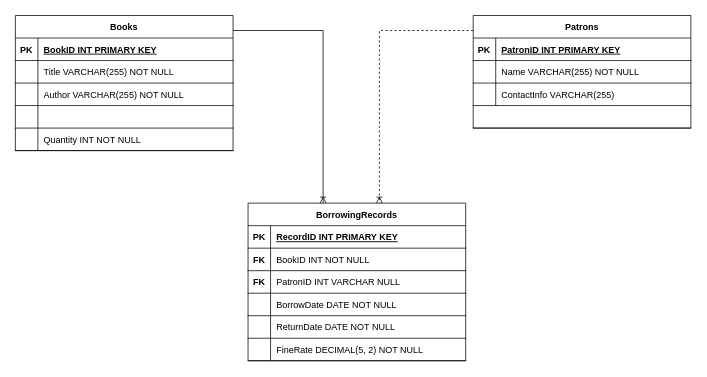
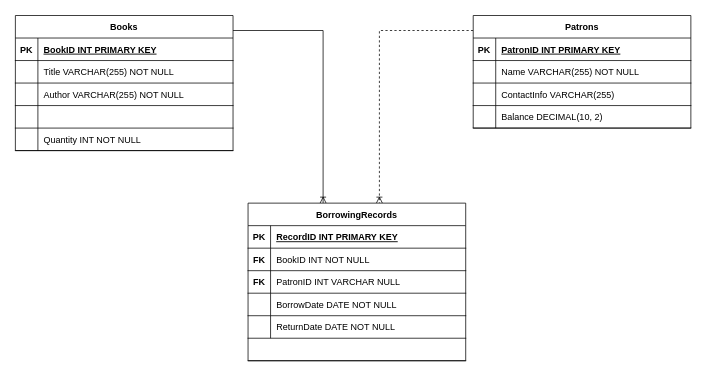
+ <mxCell id="32" value="Balance DECIMAL(10, 2)" style="shape=partialRectangle;overflow=hidden;connectable=0;fillColor=none;top=0;left=0;bottom=0;right=0;align=left;spacingLeft=6;fontStyle=0;" vertex="1" parent="30"><mxGeometry x="30" width="260" height="30" as="geometry"><mxRectangle width="260" height="30" as="alternateBounds" /></mxGeometry></mxCell>
- <mxCell id="51" value="FineRate DECIMAL(5, 2) NOT NULL" style="shape=partialRectangle;overflow=hidden;connectable=0;fillColor=none;top=0;left=0;bottom=0;right=0;align=left;spacingLeft=6;fontStyle=0;" vertex="1" parent="49"><mxGeometry x="30" width="260" height="30" as="geometry"><mxRectangle width="260" height="30" as="alternateBounds" /></mxGeometry></mxCell>
